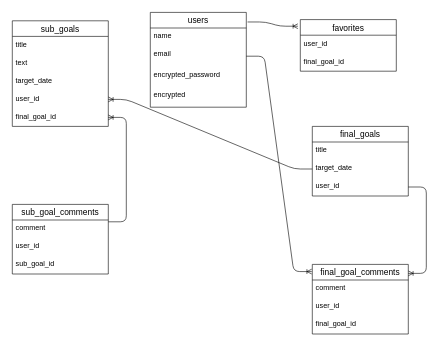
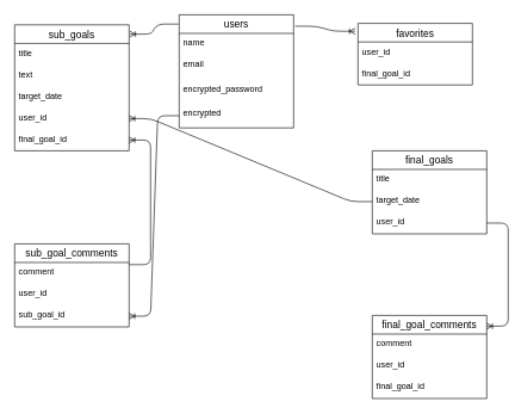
+ <mxCell id="30" value="" style="edgeStyle=entityRelationEdgeStyle;fontSize=12;html=1;endArrow=ERoneToMany;entryX=1.006;entryY=0.074;entryDx=0;entryDy=0;entryPerimeter=0;exitX=-0.006;exitY=0.082;exitDx=0;exitDy=0;exitPerimeter=0;" edge="1" parent="1" source="2" target="11"><mxGeometry width="100" height="100" relative="1" as="geometry"><mxPoint x="310" y="380" as="sourcePoint" /><mxPoint x="410" y="280" as="targetPoint" /></mxGeometry></mxCell>
- <mxCell id="29" value="" style="edgeStyle=entityRelationEdgeStyle;fontSize=12;html=1;endArrow=ERoneToMany;exitX=1;exitY=0.5;exitDx=0;exitDy=0;entryX=-0.006;entryY=0.103;entryDx=0;entryDy=0;entryPerimeter=0;" edge="1" parent="1" source="4" target="17"><mxGeometry width="100" height="100" relative="1" as="geometry"><mxPoint x="310" y="380" as="sourcePoint" /><mxPoint x="410" y="280" as="targetPoint" /></mxGeometry></mxCell>
+ <mxCell id="31" value="" style="edgeStyle=entityRelationEdgeStyle;fontSize=12;html=1;endArrow=ERoneToMany;exitX=0;exitY=0.5;exitDx=0;exitDy=0;entryX=1;entryY=0.5;entryDx=0;entryDy=0;" edge="1" parent="1" source="6" target="24"><mxGeometry width="100" height="100" relative="1" as="geometry"><mxPoint x="310" y="380" as="sourcePoint" /><mxPoint x="410" y="280" as="targetPoint" /></mxGeometry></mxCell>
